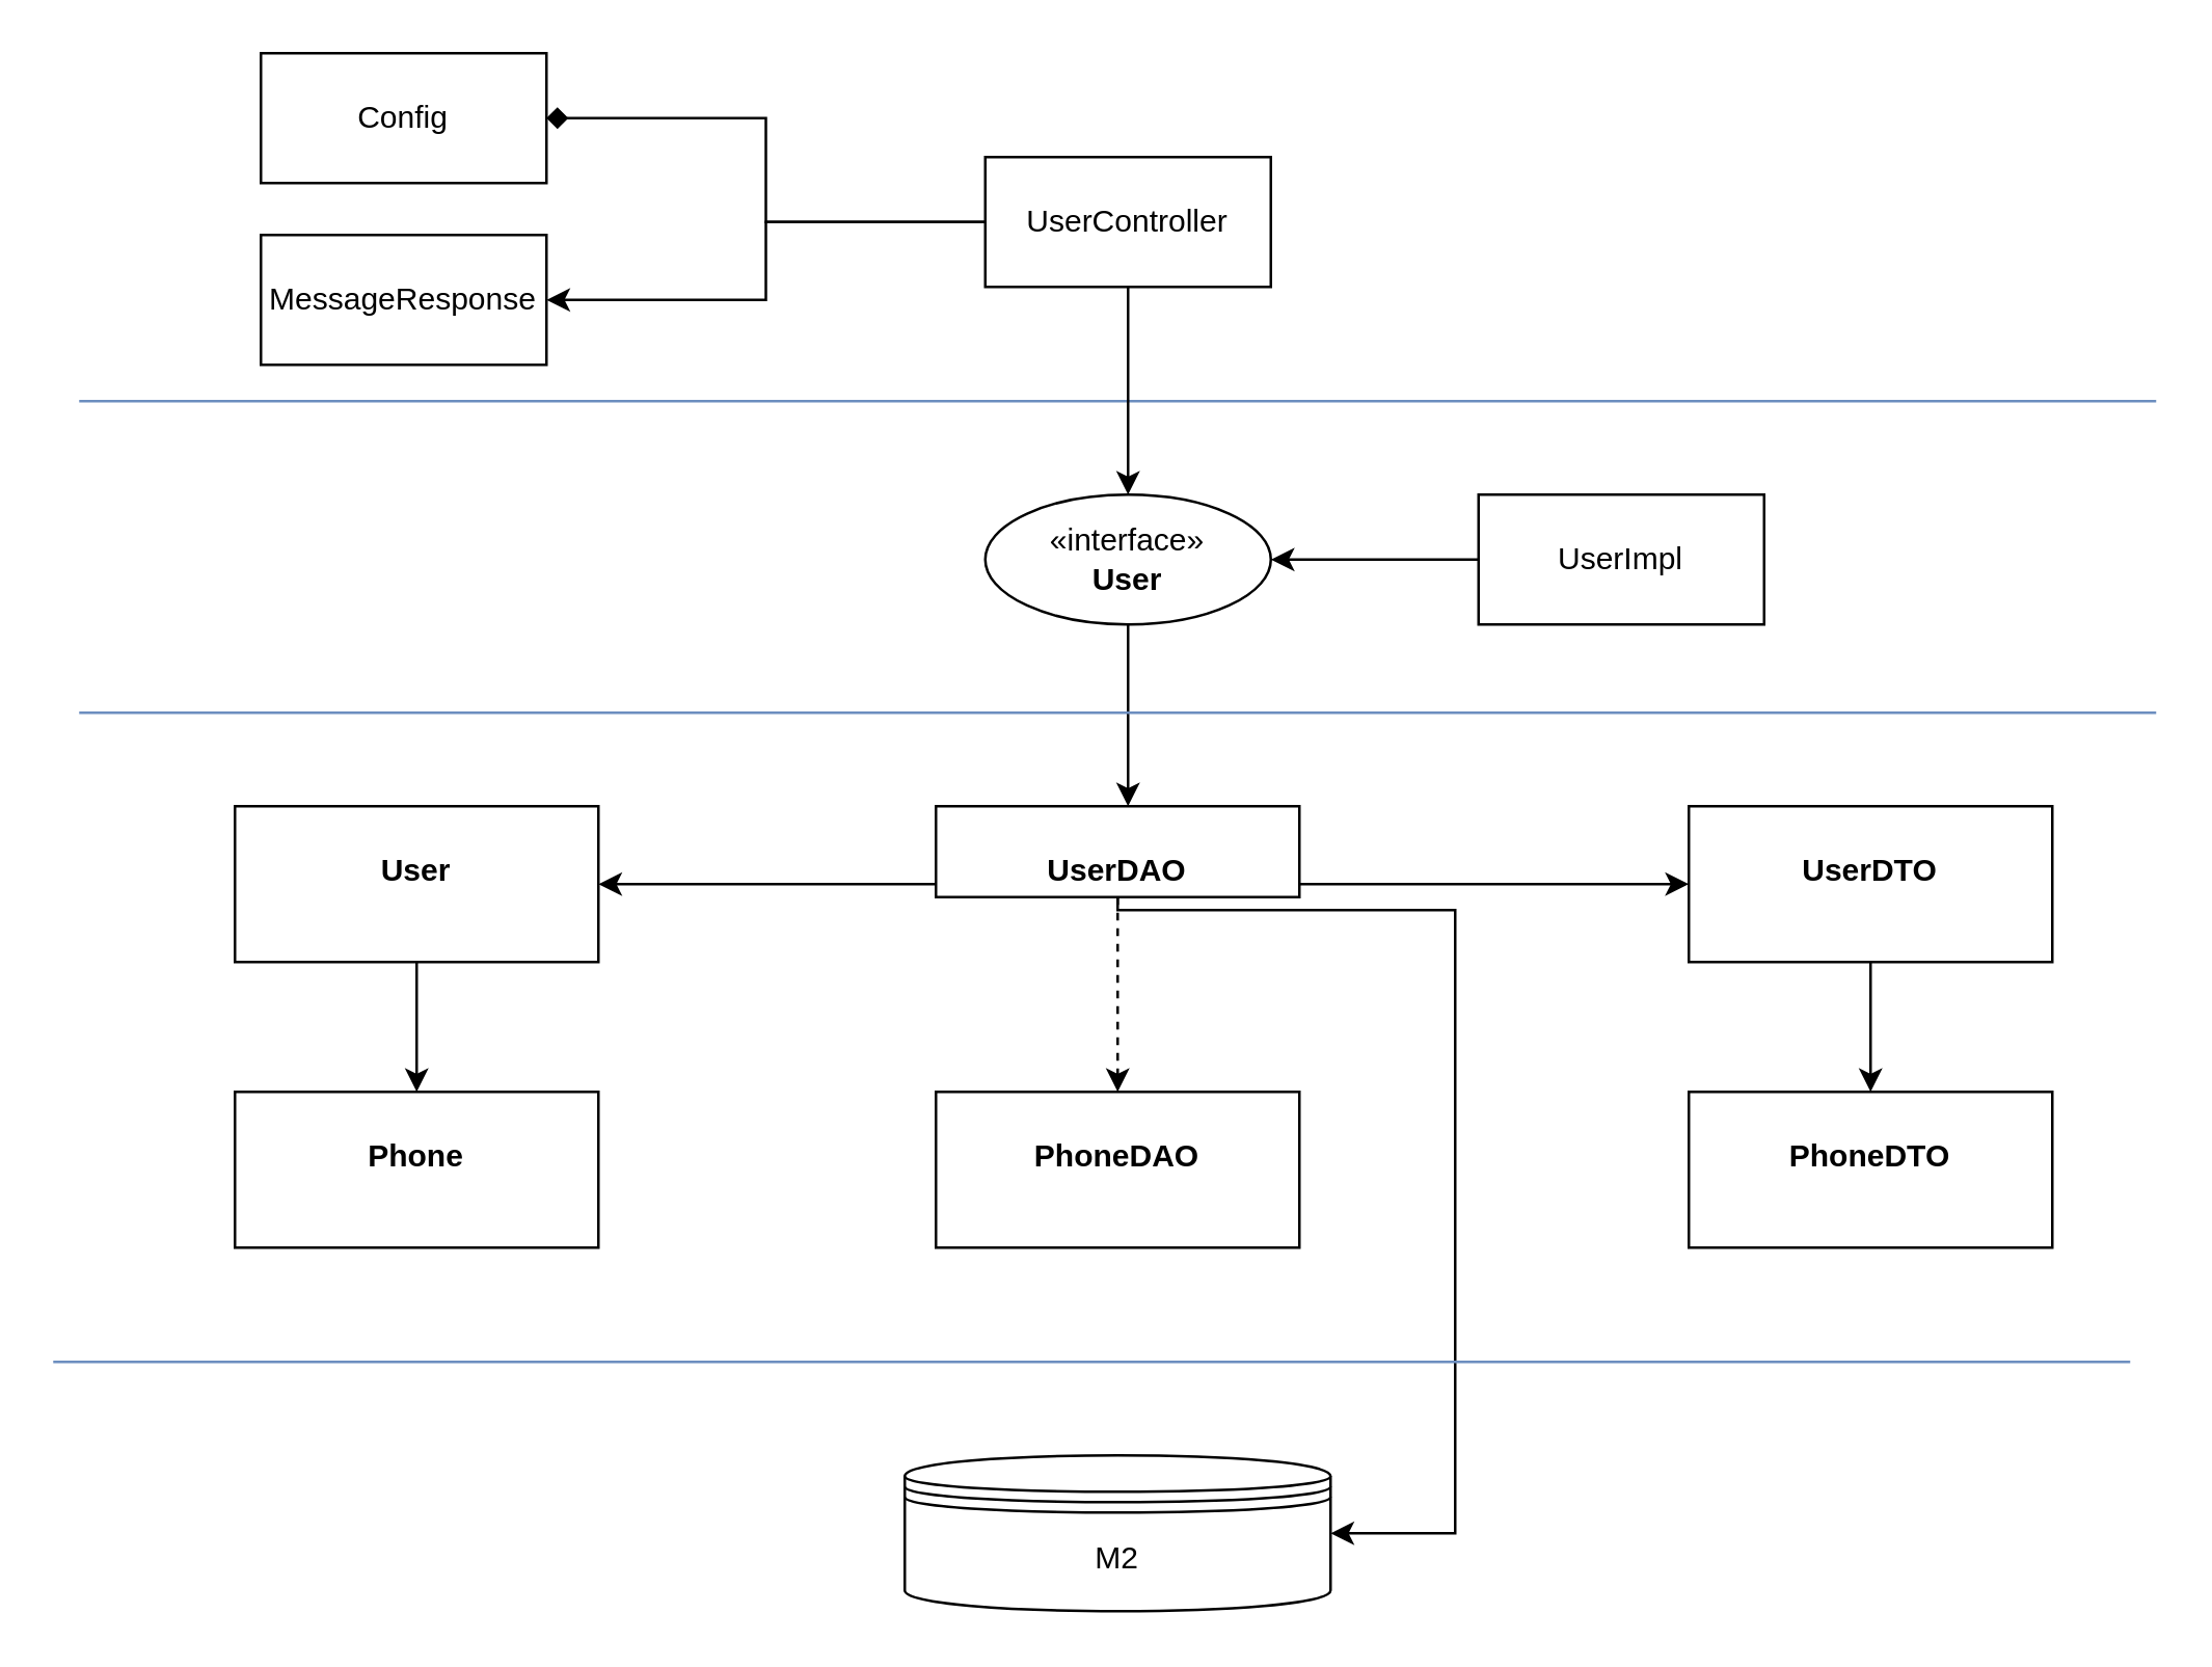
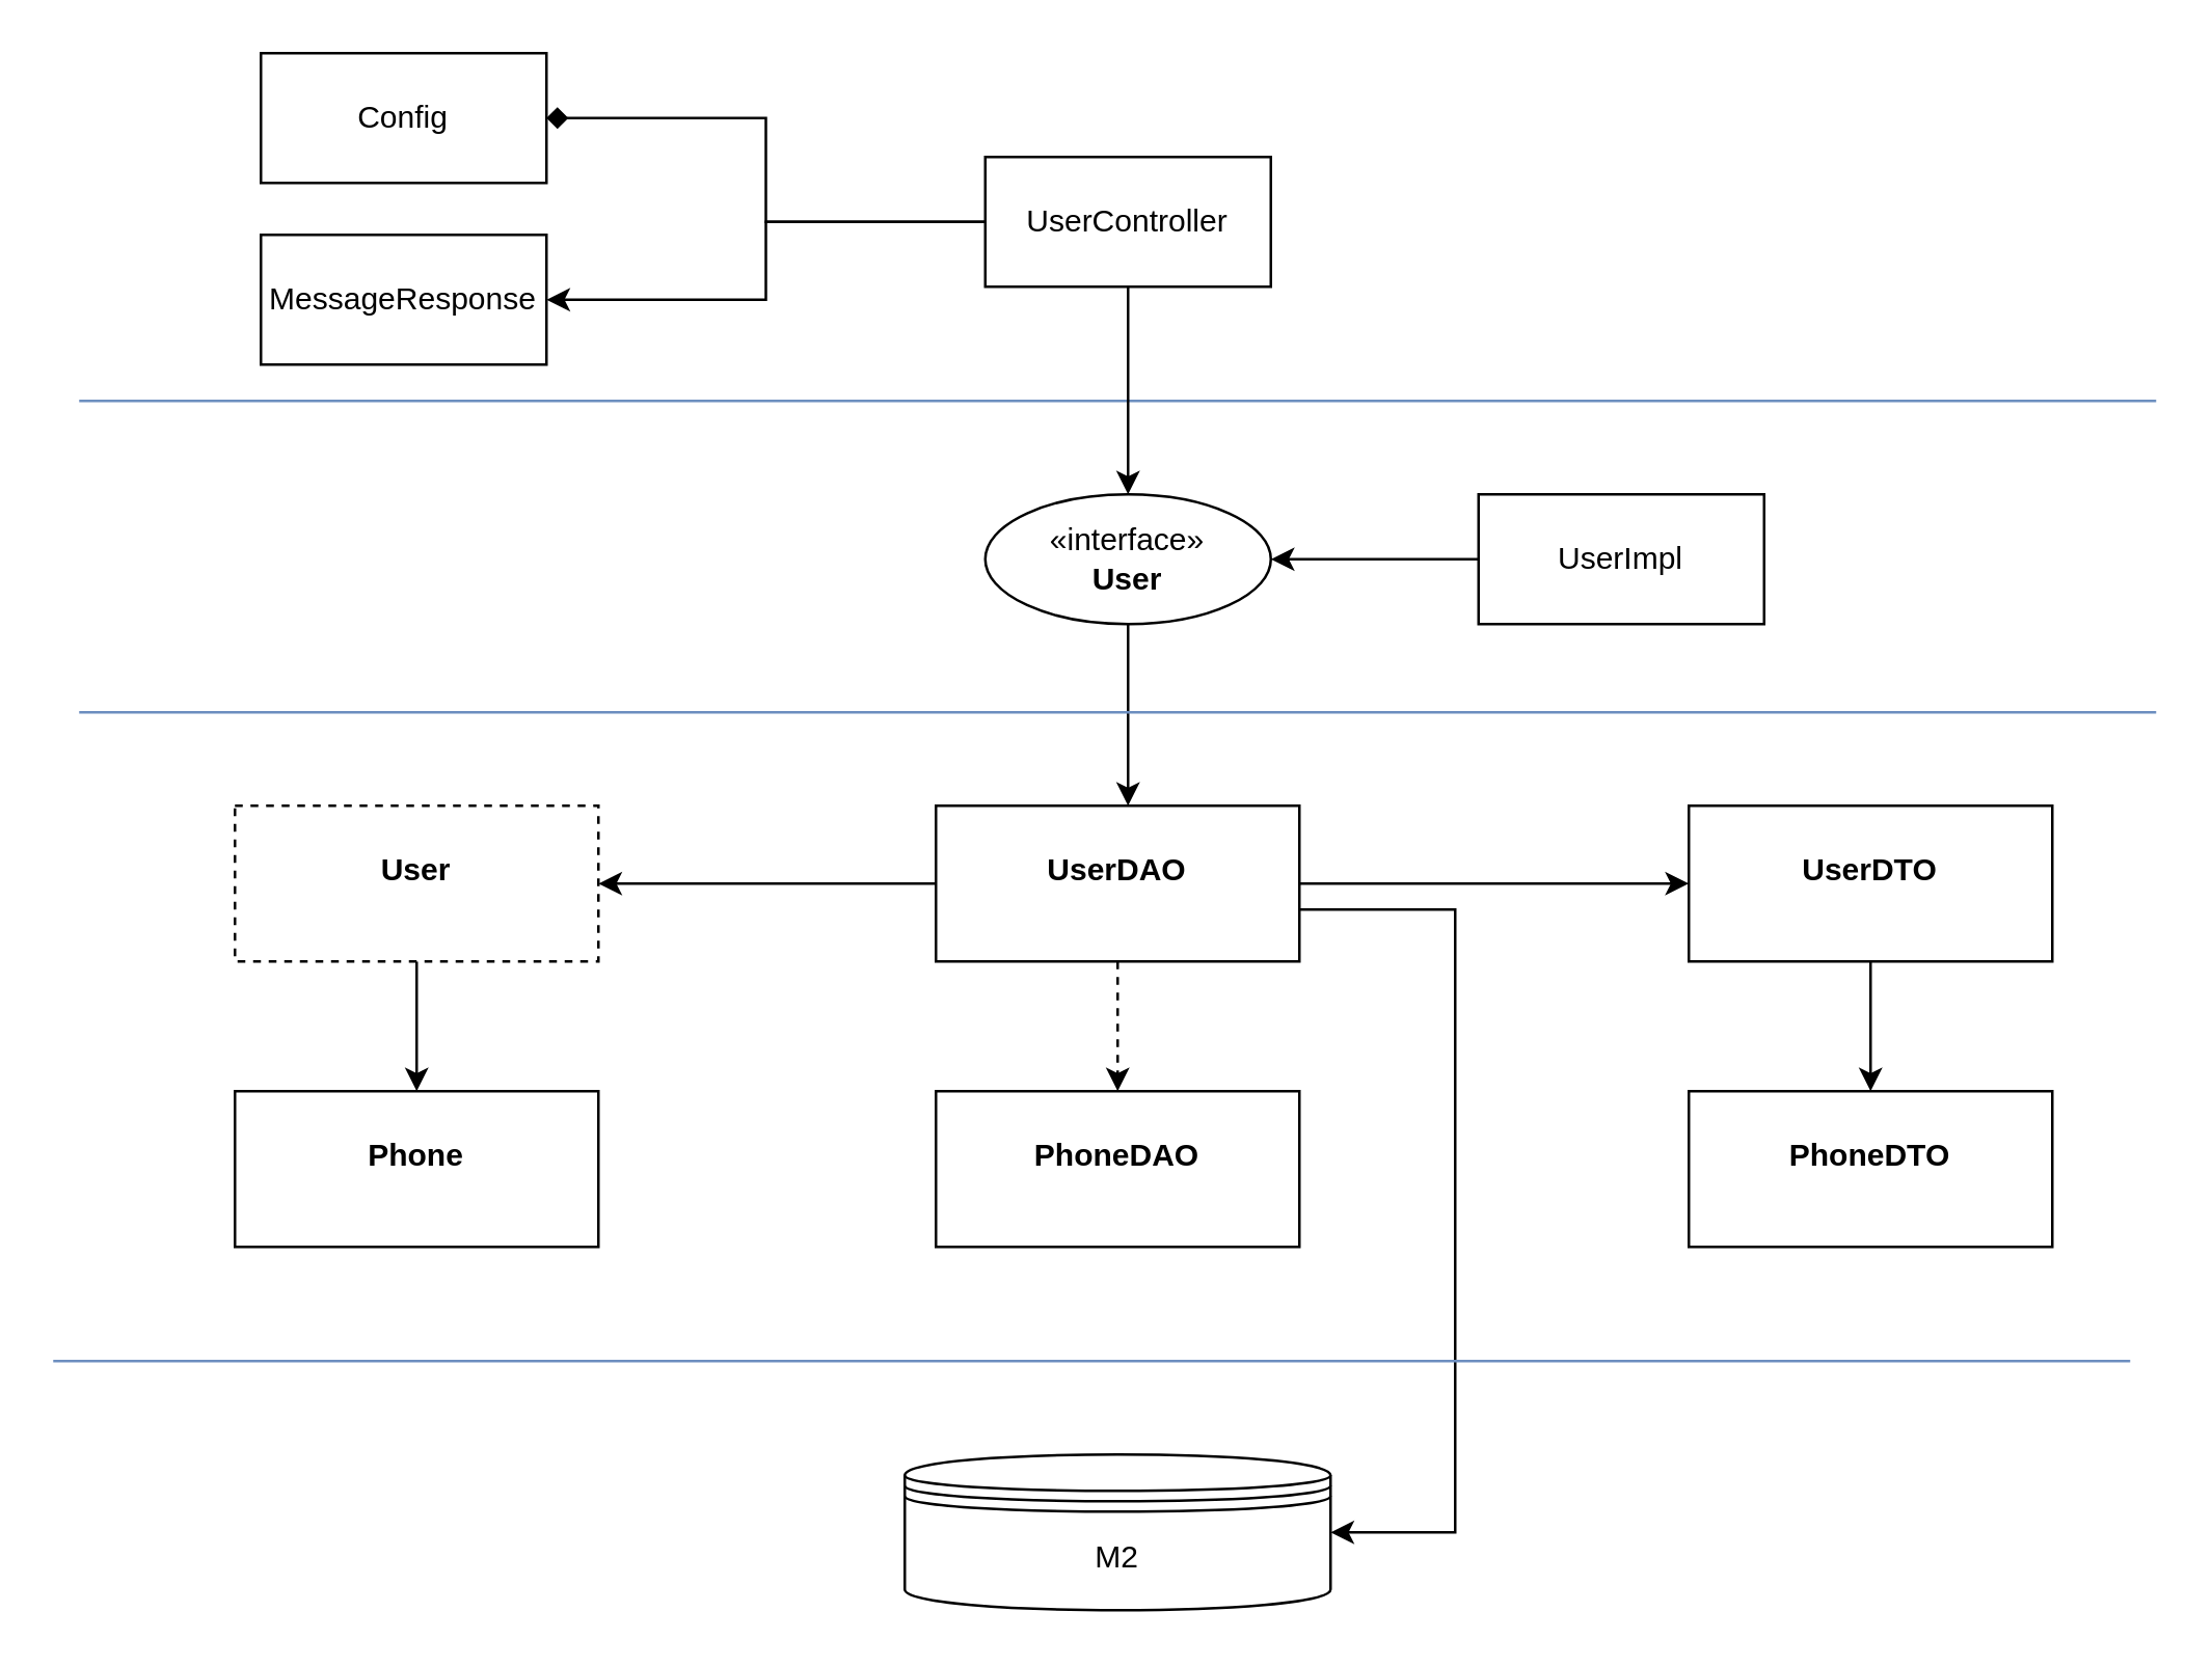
- <mxCell id="8" value="&lt;p style=&quot;margin:0px;margin-top:4px;text-align:center;&quot;&gt;&lt;br&gt;&lt;b&gt;UserDAO&lt;/b&gt;&lt;/p&gt;" style="verticalAlign=top;align=left;overflow=fill;html=1;whiteSpace=wrap;" vertex="1" parent="1"><mxGeometry x="360" y="310" width="140" height="35" as="geometry" /></mxCell>
+ <mxCell id="8" value="&lt;p style=&quot;margin:0px;margin-top:4px;text-align:center;&quot;&gt;&lt;br&gt;&lt;b&gt;UserDAO&lt;/b&gt;&lt;/p&gt;" style="verticalAlign=top;align=left;overflow=fill;html=1;whiteSpace=wrap;" vertex="1" parent="1"><mxGeometry x="360" y="310" width="140" height="60" as="geometry" /></mxCell>
- <mxCell id="3" value="&lt;p style=&quot;margin:0px;margin-top:4px;text-align:center;&quot;&gt;&lt;br&gt;&lt;b&gt;User&lt;/b&gt;&lt;/p&gt;" style="verticalAlign=top;align=left;overflow=fill;html=1;whiteSpace=wrap;" vertex="1" parent="1"><mxGeometry x="90" y="310" width="140" height="60" as="geometry" /></mxCell>
+ <mxCell id="3" value="&lt;p style=&quot;margin:0px;margin-top:4px;text-align:center;&quot;&gt;&lt;br&gt;&lt;b&gt;User&lt;/b&gt;&lt;/p&gt;" style="verticalAlign=top;align=left;overflow=fill;html=1;whiteSpace=wrap;dashed=1;" vertex="1" parent="1"><mxGeometry x="90" y="310" width="140" height="60" as="geometry" /></mxCell>
